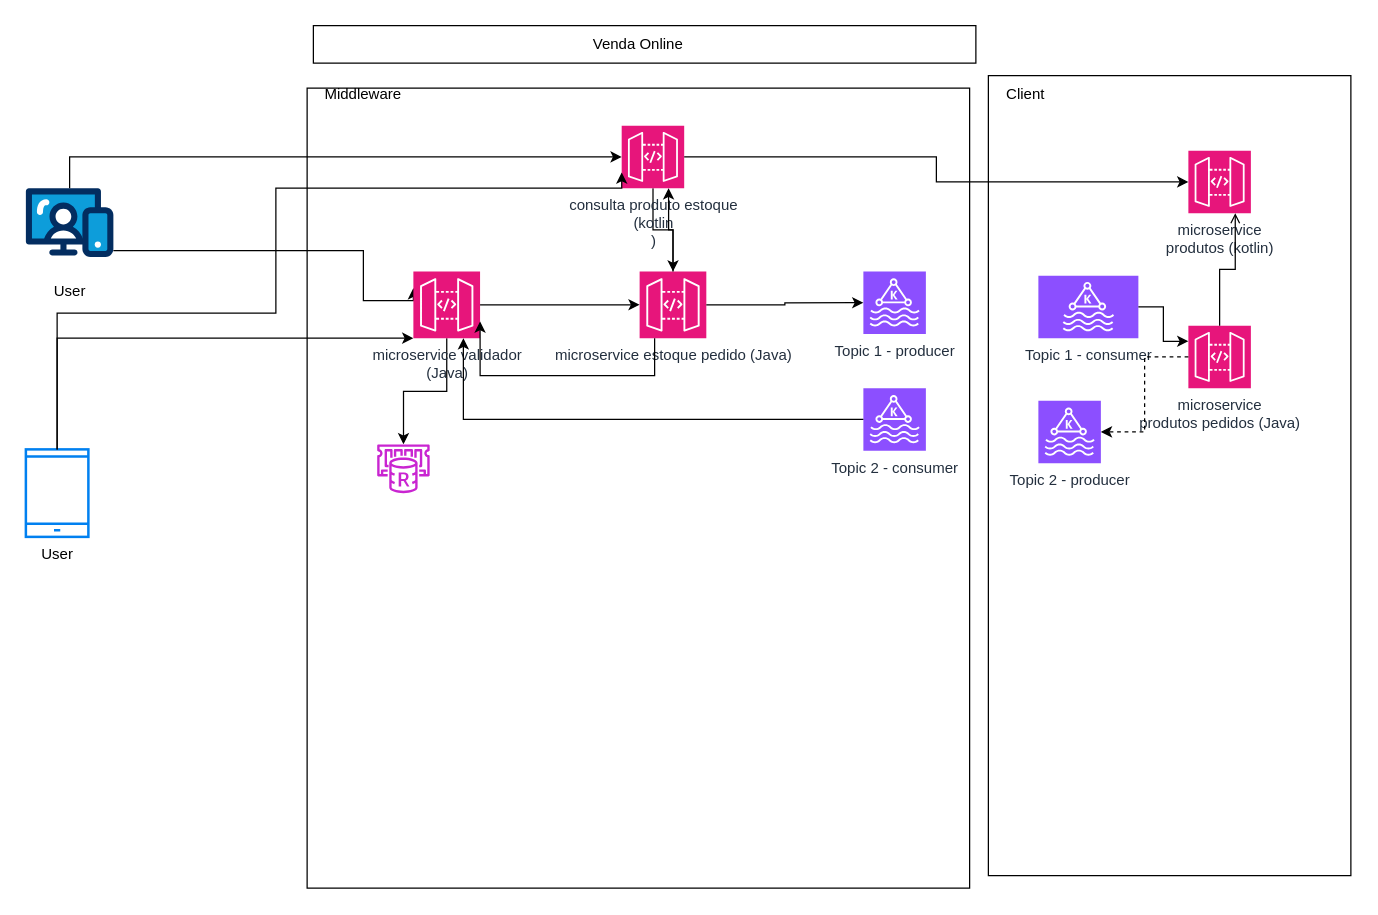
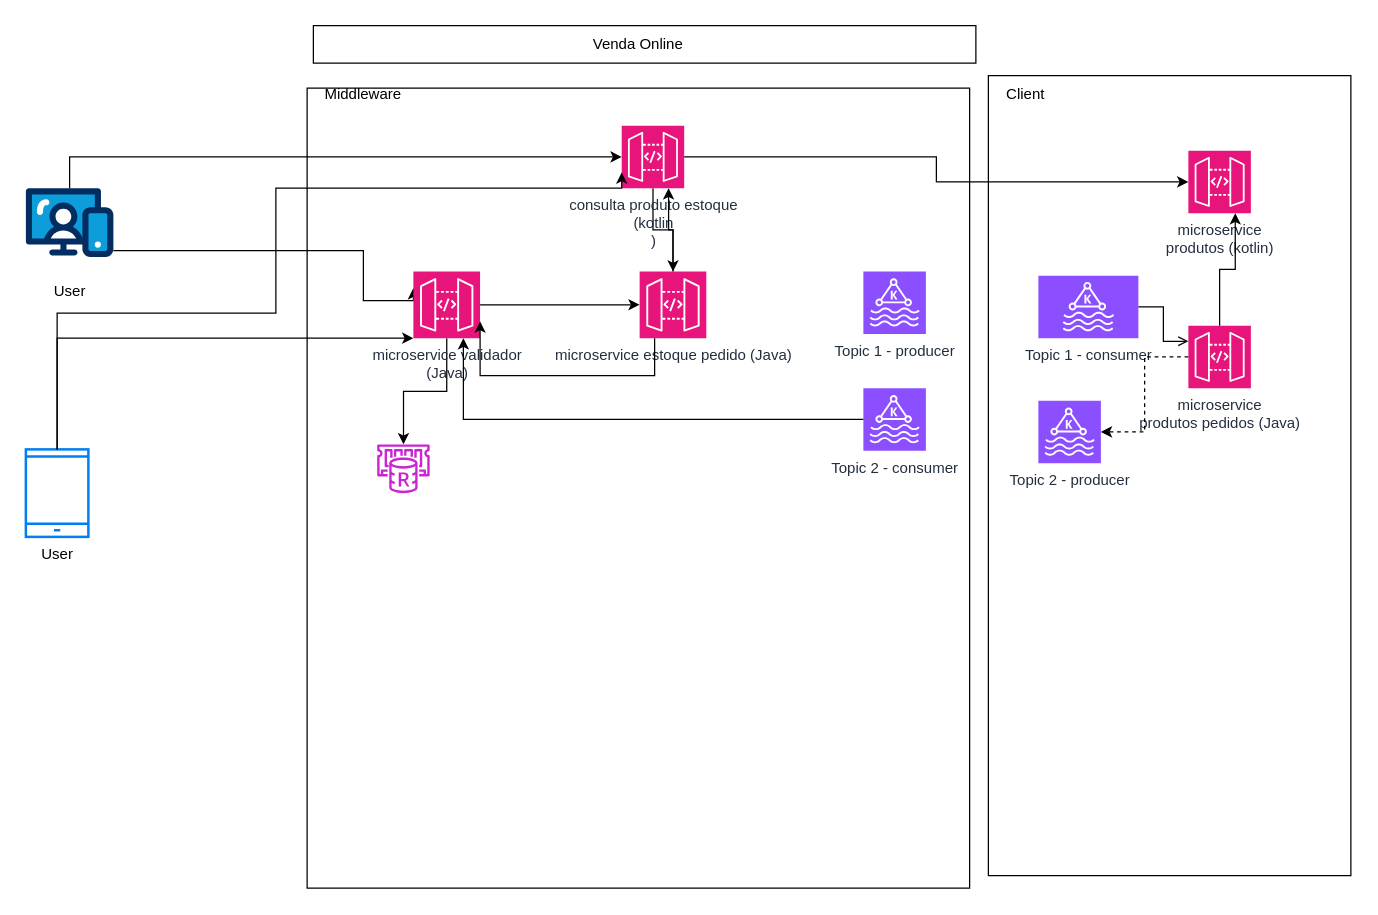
- <mxCell id="33" style="edgeStyle=orthogonalEdgeStyle;rounded=0;orthogonalLoop=1;jettySize=auto;html=1;entryX=0.75;entryY=1;entryDx=0;entryDy=0;entryPerimeter=0;endArrow=open;" parent="1" source="18" target="26" edge="1"><mxGeometry relative="1" as="geometry" /></mxCell>
+ <mxCell id="33" style="edgeStyle=orthogonalEdgeStyle;rounded=0;orthogonalLoop=1;jettySize=auto;html=1;entryX=0.75;entryY=1;entryDx=0;entryDy=0;entryPerimeter=0;" parent="1" source="18" target="26" edge="1"><mxGeometry relative="1" as="geometry" /></mxCell>
- <mxCell id="15" style="edgeStyle=orthogonalEdgeStyle;rounded=0;orthogonalLoop=1;jettySize=auto;html=1;entryX=0;entryY=0.5;entryDx=0;entryDy=0;entryPerimeter=0;" parent="1" source="11" target="12" edge="1"><mxGeometry relative="1" as="geometry" /></mxCell>
- <mxCell id="22" style="edgeStyle=orthogonalEdgeStyle;rounded=0;orthogonalLoop=1;jettySize=auto;html=1;entryX=0;entryY=0.25;entryDx=0;entryDy=0;entryPerimeter=0;" parent="1" source="19" target="18" edge="1"><mxGeometry relative="1" as="geometry" /></mxCell>
+ <mxCell id="22" style="edgeStyle=orthogonalEdgeStyle;rounded=0;orthogonalLoop=1;jettySize=auto;html=1;entryX=0;entryY=0.25;entryDx=0;entryDy=0;entryPerimeter=0;endArrow=open;" parent="1" source="19" target="18" edge="1"><mxGeometry relative="1" as="geometry" /></mxCell>
